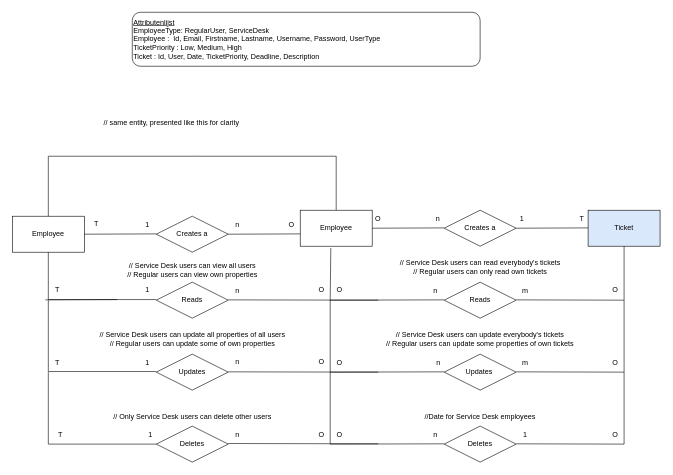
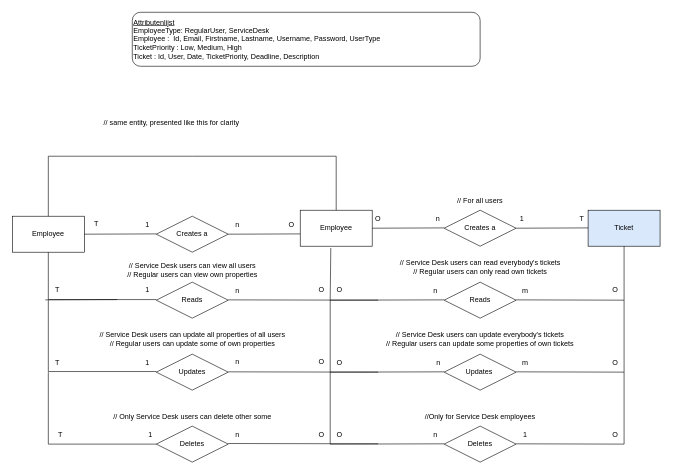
+ <mxCell id="11" value="// For all users" style="text;html=1;strokeColor=none;fillColor=none;align=center;verticalAlign=middle;whiteSpace=wrap;rounded=0;" parent="1" vertex="1"><mxGeometry x="695" y="320" width="210" height="30" as="geometry" /></mxCell>
- <mxCell id="54" value="// Only Service Desk users can delete other users" style="text;html=1;align=center;verticalAlign=middle;resizable=0;points=[];autosize=1;strokeColor=none;fillColor=none;" vertex="1" parent="1"><mxGeometry x="175" y="680" width="290" height="30" as="geometry" /></mxCell>
+ <mxCell id="54" value="// Only Service Desk users can delete other some" style="text;html=1;align=center;verticalAlign=middle;resizable=0;points=[];autosize=1;strokeColor=none;fillColor=none;" vertex="1" parent="1"><mxGeometry x="175" y="680" width="290" height="30" as="geometry" /></mxCell>
- <mxCell id="20" value="//Date for Service Desk employees" style="text;html=1;strokeColor=none;fillColor=none;align=center;verticalAlign=middle;whiteSpace=wrap;rounded=0;" parent="1" vertex="1"><mxGeometry x="700" y="680" width="200" height="30" as="geometry" /></mxCell>
+ <mxCell id="20" value="//Only for Service Desk employees" style="text;html=1;strokeColor=none;fillColor=none;align=center;verticalAlign=middle;whiteSpace=wrap;rounded=0;" parent="1" vertex="1"><mxGeometry x="700" y="680" width="200" height="30" as="geometry" /></mxCell>
